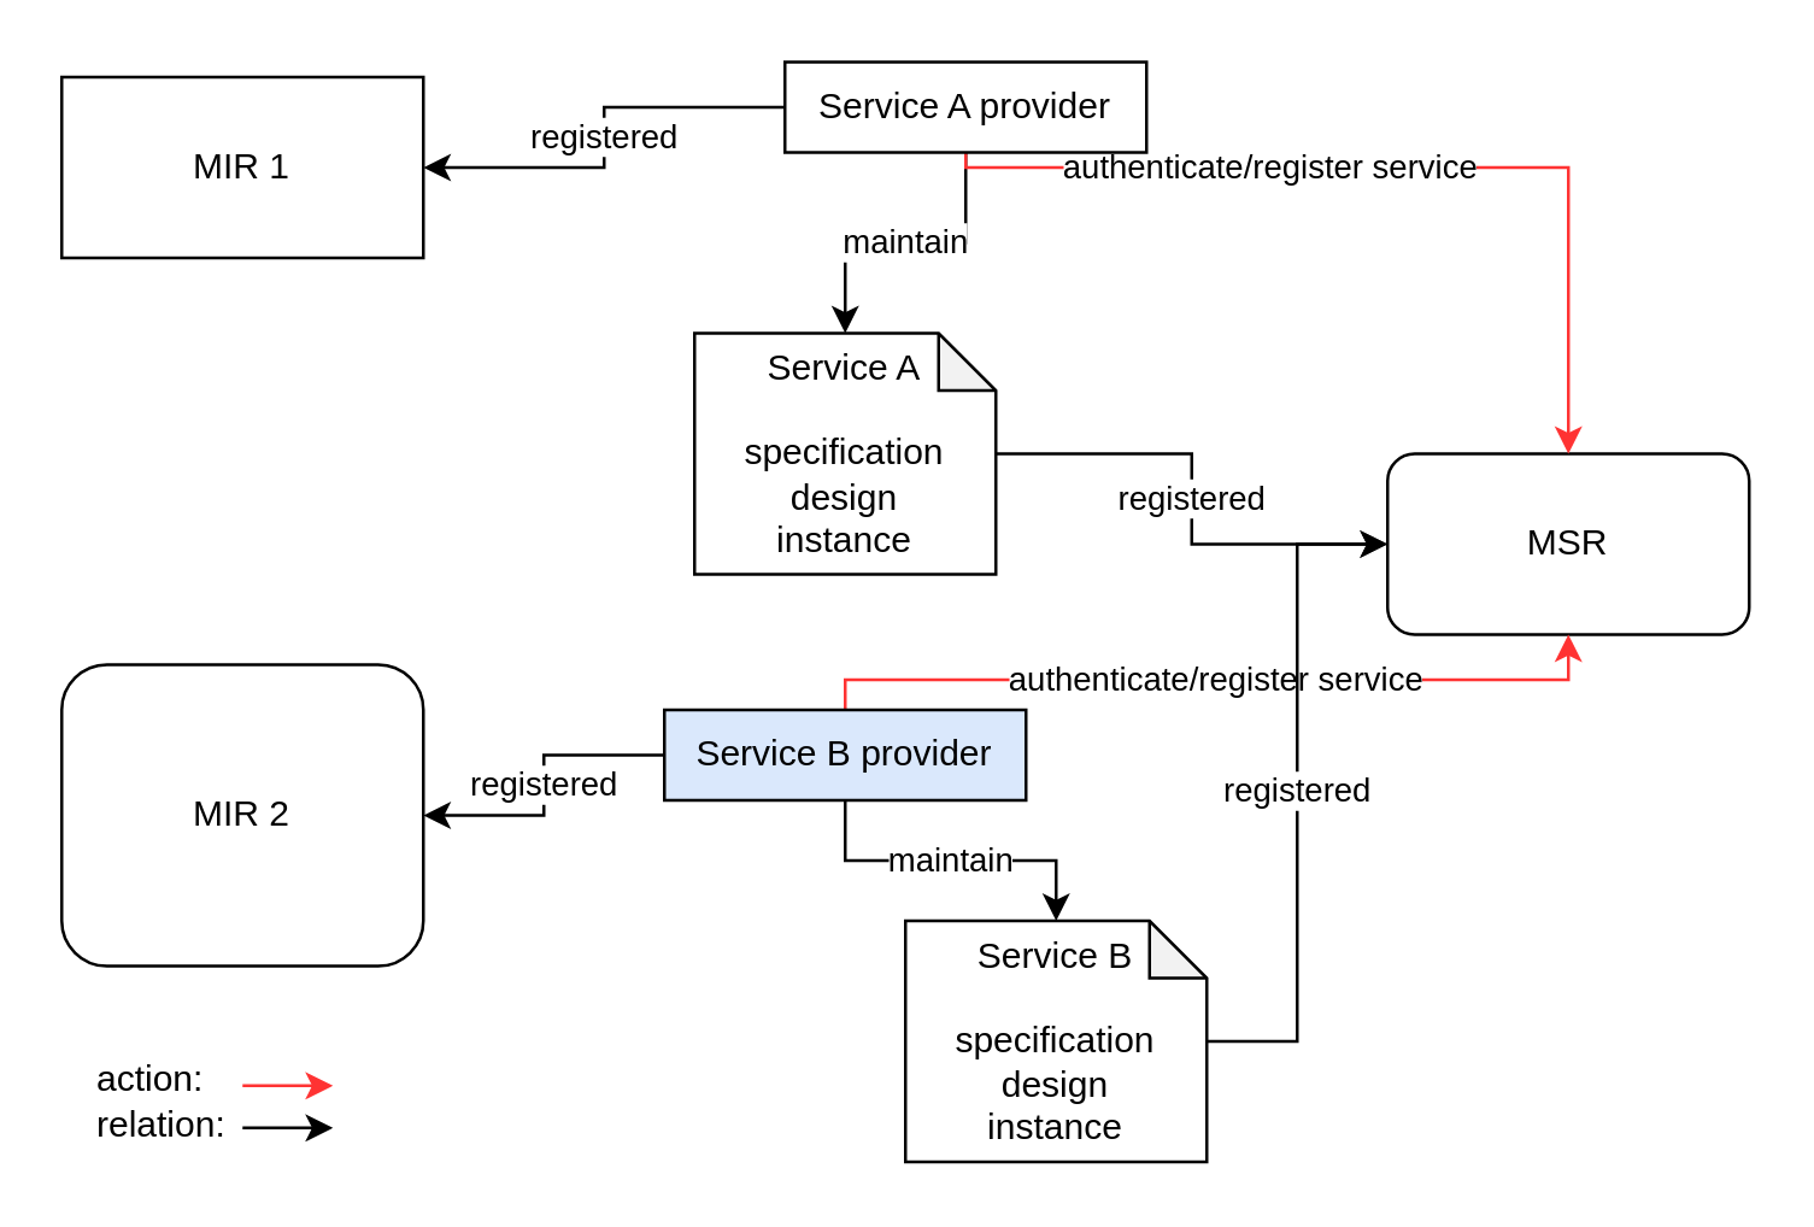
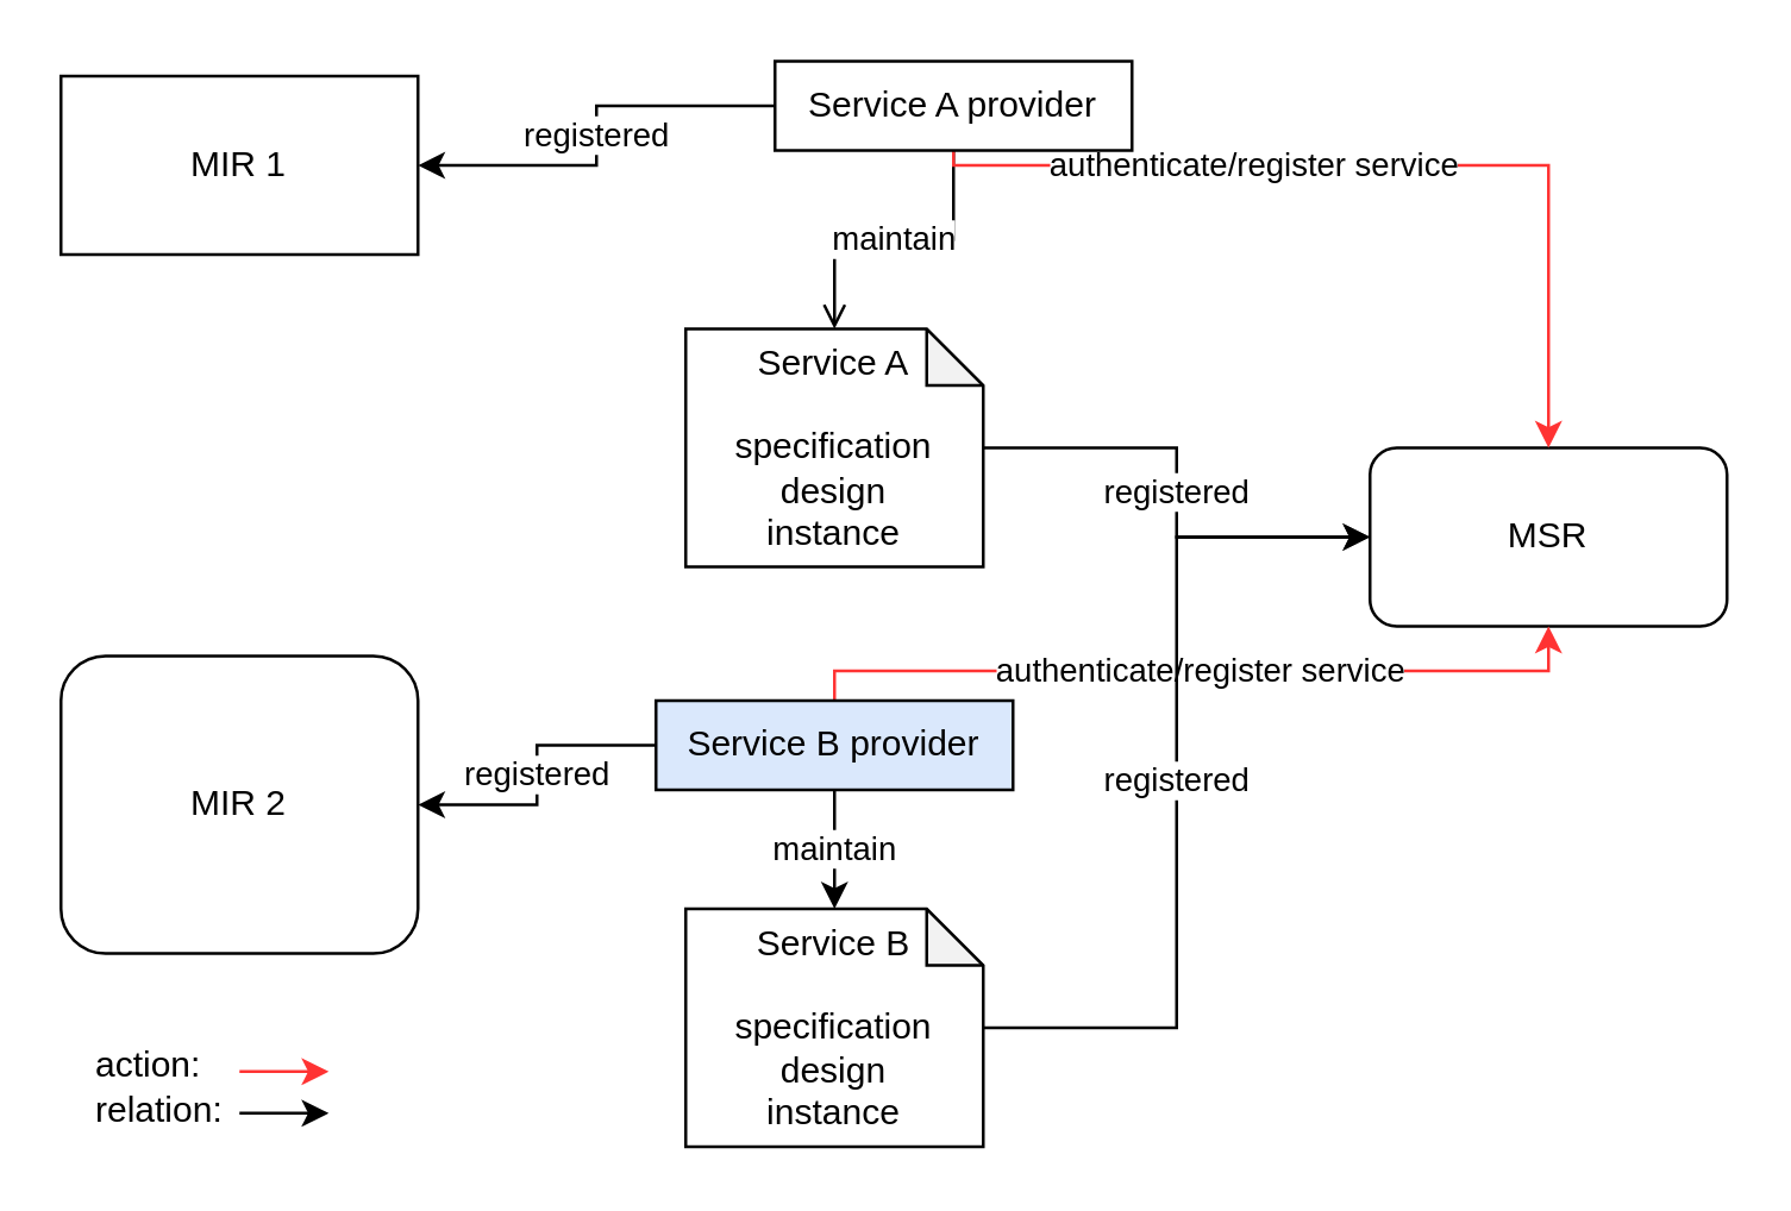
- <mxCell id="5" value="maintain" style="edgeStyle=orthogonalEdgeStyle;rounded=0;orthogonalLoop=1;jettySize=auto;html=1;entryX=0.5;entryY=0;entryDx=0;entryDy=0;entryPerimeter=0;endArrow=classic;endFill=1;" edge="1" parent="1" source="8" target="14"><mxGeometry relative="1" as="geometry" /></mxCell>
+ <mxCell id="5" value="maintain" style="edgeStyle=orthogonalEdgeStyle;rounded=0;orthogonalLoop=1;jettySize=auto;html=1;entryX=0.5;entryY=0;entryDx=0;entryDy=0;entryPerimeter=0;endArrow=open;endFill=1;" edge="1" parent="1" source="8" target="14"><mxGeometry relative="1" as="geometry" /></mxCell>
- <mxCell id="16" value="Service B&lt;br&gt;&lt;br&gt;specification&lt;br&gt;design&lt;br&gt;instance" style="shape=note;whiteSpace=wrap;html=1;backgroundOutline=1;darkOpacity=0.05;size=19;" vertex="1" parent="1"><mxGeometry x="300" y="305" width="100" height="80" as="geometry" /></mxCell>
+ <mxCell id="16" value="Service B&lt;br&gt;&lt;br&gt;specification&lt;br&gt;design&lt;br&gt;instance" style="shape=note;whiteSpace=wrap;html=1;backgroundOutline=1;darkOpacity=0.05;size=19;" vertex="1" parent="1"><mxGeometry x="230" y="305" width="100" height="80" as="geometry" /></mxCell>
